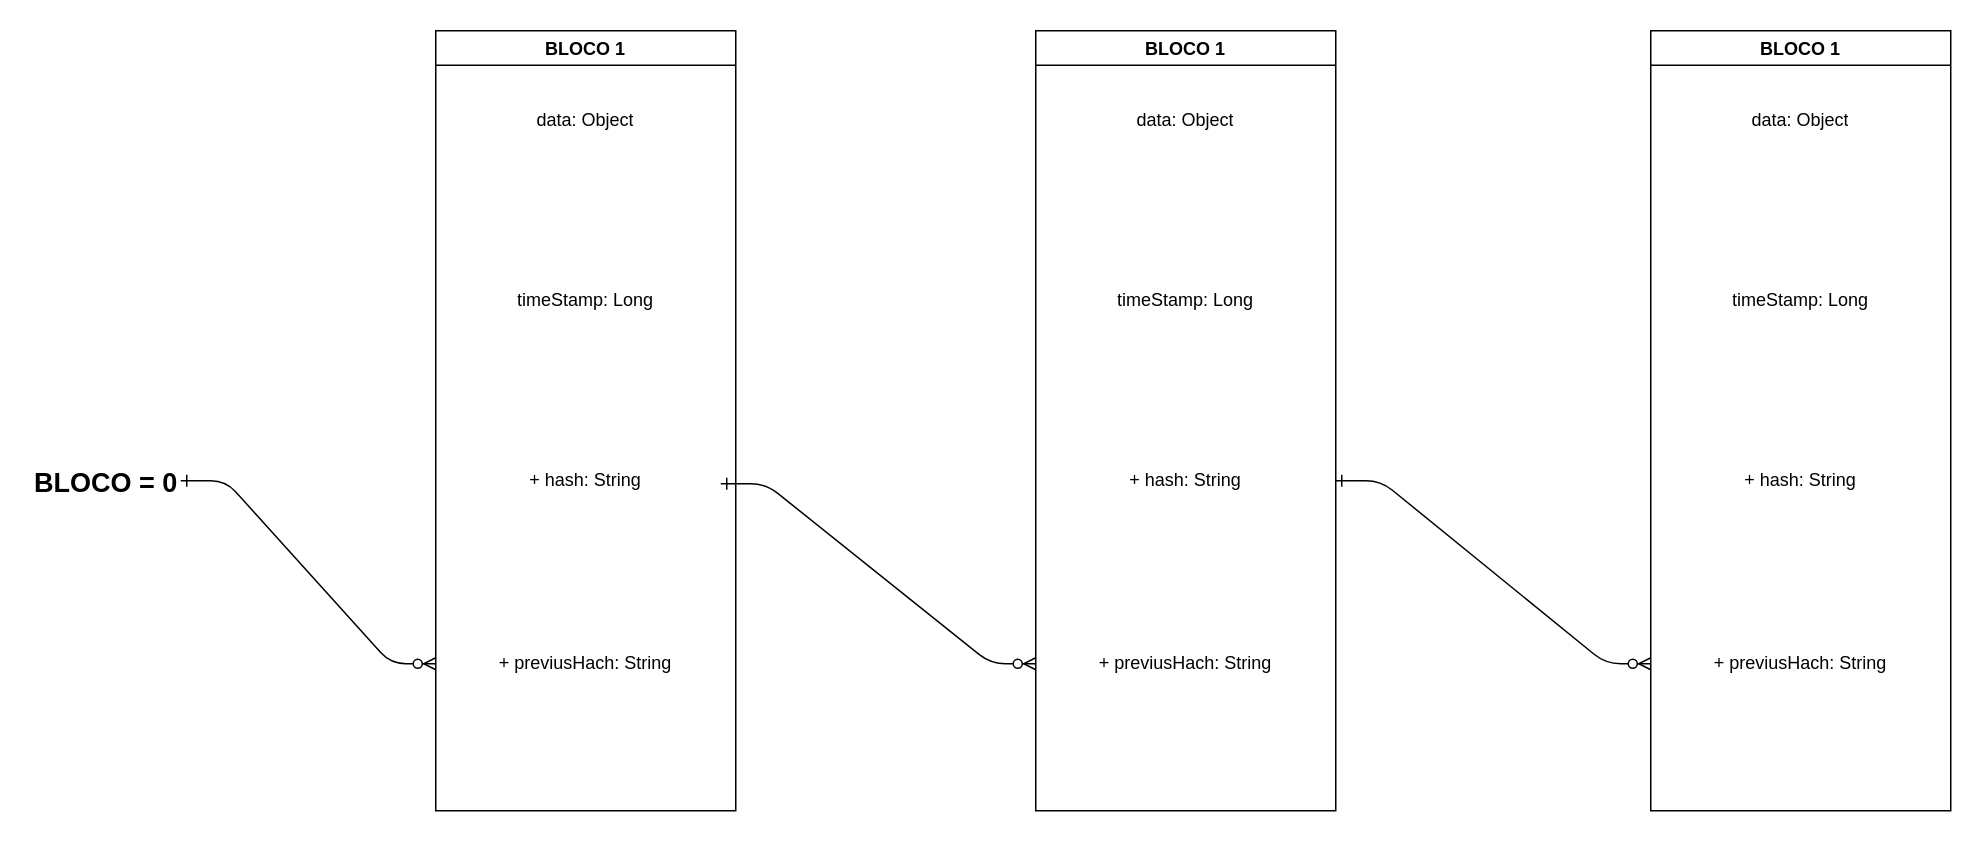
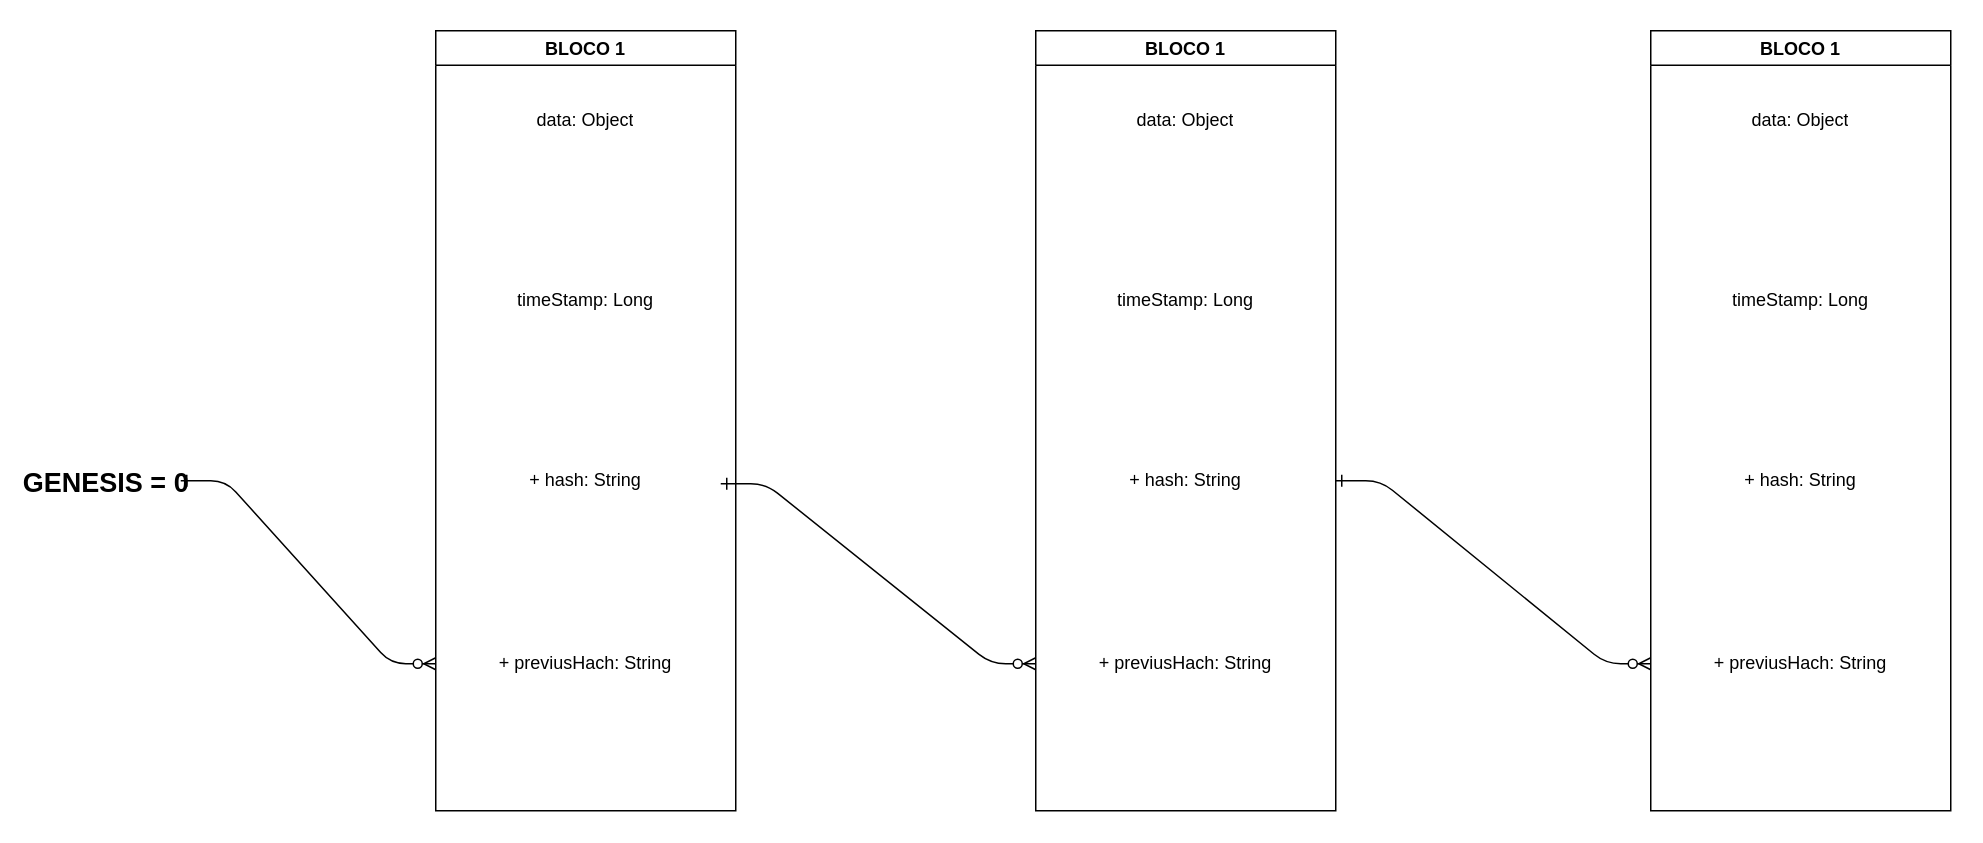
- <mxCell id="10" value="&lt;font style=&quot;font-size: 18px&quot;&gt;BLOCO = 0&lt;/font&gt;" style="text;strokeColor=none;fillColor=none;html=1;fontSize=24;fontStyle=1;verticalAlign=middle;align=center;" vertex="1" parent="1"><mxGeometry x="20" y="300" width="100" height="40" as="geometry" /></mxCell>
+ <mxCell id="10" value="&lt;font style=&quot;font-size: 18px&quot;&gt;GENESIS = 0&lt;/font&gt;" style="text;strokeColor=none;fillColor=none;html=1;fontSize=24;fontStyle=1;verticalAlign=middle;align=center;" vertex="1" parent="1"><mxGeometry x="20" y="300" width="100" height="40" as="geometry" /></mxCell>
